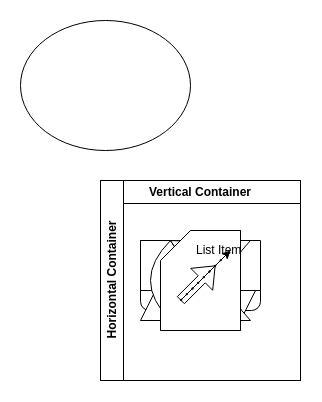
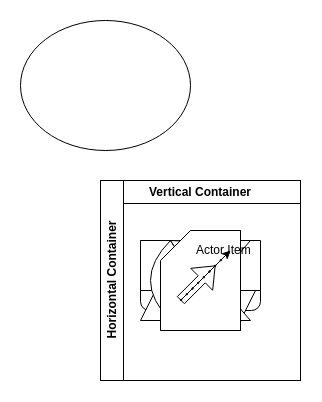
- <mxCell id="27" value="List Item" style="text;strokeColor=none;fillColor=none;align=left;verticalAlign=middle;spacingLeft=4;spacingRight=4;overflow=hidden;points=[[0,0.5],[1,0.5]];portConstraint=eastwest;rotatable=0;whiteSpace=wrap;html=1;" vertex="1" parent="1"><mxGeometry x="190" y="235" width="80" height="30" as="geometry" /></mxCell>
+ <mxCell id="27" value="Actor Item" style="text;strokeColor=none;fillColor=none;align=left;verticalAlign=middle;spacingLeft=4;spacingRight=4;overflow=hidden;points=[[0,0.5],[1,0.5]];portConstraint=eastwest;rotatable=0;whiteSpace=wrap;html=1;" vertex="1" parent="1"><mxGeometry x="190" y="235" width="80" height="30" as="geometry" /></mxCell>
